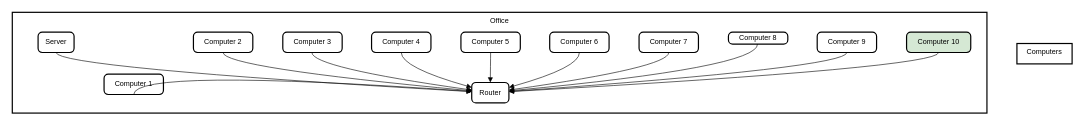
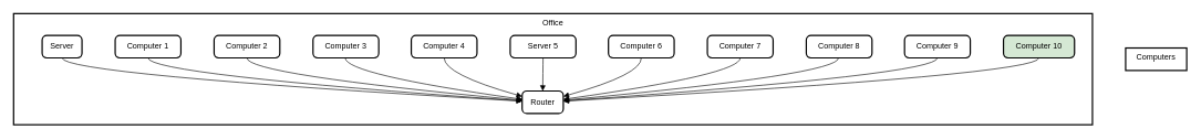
- <mxCell id="12" value="Computer 8" style="rounded=1;absoluteArcSize=1;arcSize=14;whiteSpace=wrap;strokeWidth=2;" vertex="1" parent="2"><mxGeometry x="1194" y="33" width="99" height="20" as="geometry" /></mxCell>
+ <mxCell id="12" value="Computer 8" style="rounded=1;absoluteArcSize=1;arcSize=14;whiteSpace=wrap;strokeWidth=2;" vertex="1" parent="2"><mxGeometry x="1194" y="33" width="99" height="34" as="geometry" /></mxCell>
- <mxCell id="9" value="Computer 5" style="rounded=1;absoluteArcSize=1;arcSize=14;whiteSpace=wrap;strokeWidth=2;" vertex="1" parent="2"><mxGeometry x="748" y="33" width="99" height="34" as="geometry" /></mxCell>
+ <mxCell id="9" value="Server 5" style="rounded=1;absoluteArcSize=1;arcSize=14;whiteSpace=wrap;strokeWidth=2;" vertex="1" parent="2"><mxGeometry x="748" y="33" width="99" height="34" as="geometry" /></mxCell>
- <mxCell id="5" value="Computer 1" style="rounded=1;absoluteArcSize=1;arcSize=14;whiteSpace=wrap;strokeWidth=2;" vertex="1" parent="2"><mxGeometry x="153" y="103" width="99" height="34" as="geometry" /></mxCell>
+ <mxCell id="5" value="Computer 1" style="rounded=1;absoluteArcSize=1;arcSize=14;whiteSpace=wrap;strokeWidth=2;" vertex="1" parent="2"><mxGeometry x="153" y="33" width="99" height="34" as="geometry" /></mxCell>
